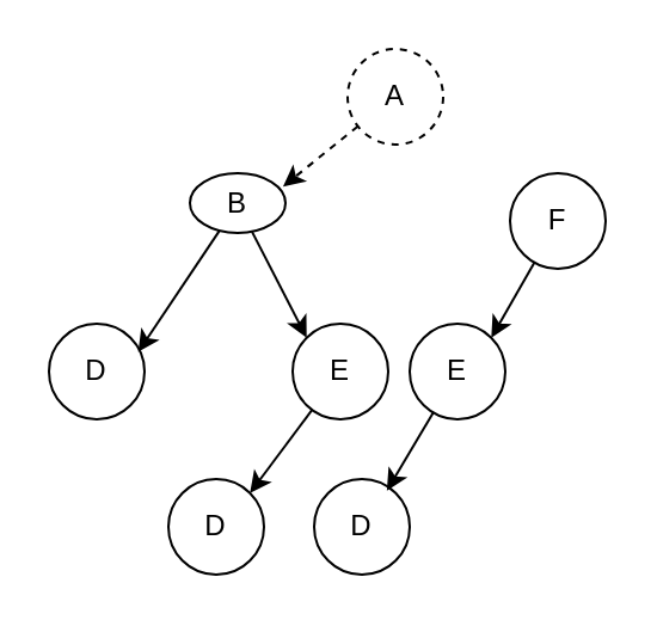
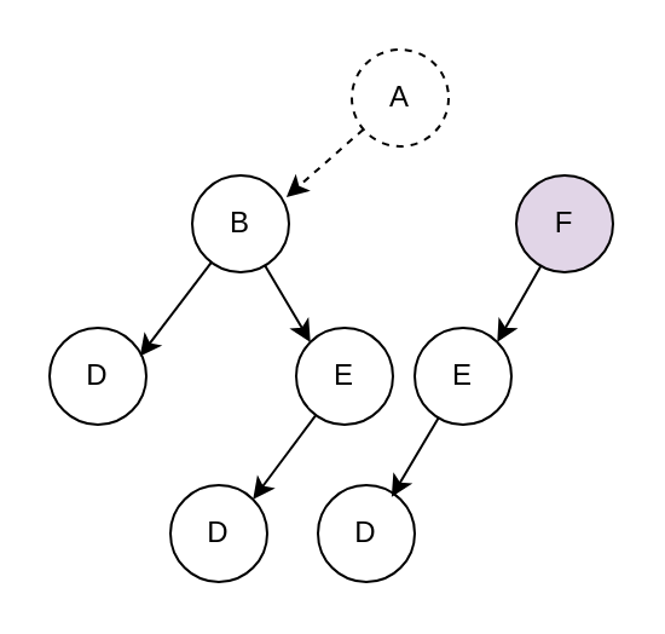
- <mxCell id="4" value="B" style="ellipse;whiteSpace=wrap;html=1;aspect=fixed;" vertex="1" parent="1"><mxGeometry x="79" y="72" width="40" height="25" as="geometry" /></mxCell>
+ <mxCell id="4" value="B" style="ellipse;whiteSpace=wrap;html=1;aspect=fixed;" vertex="1" parent="1"><mxGeometry x="79" y="72" width="40" height="40" as="geometry" /></mxCell>
- <mxCell id="5" value="F" style="ellipse;whiteSpace=wrap;html=1;aspect=fixed;" vertex="1" parent="1"><mxGeometry x="213" y="72" width="40" height="40" as="geometry" /></mxCell>
+ <mxCell id="5" value="F" style="ellipse;whiteSpace=wrap;html=1;aspect=fixed;fillColor=#e1d5e7;" vertex="1" parent="1"><mxGeometry x="213" y="72" width="40" height="40" as="geometry" /></mxCell>
